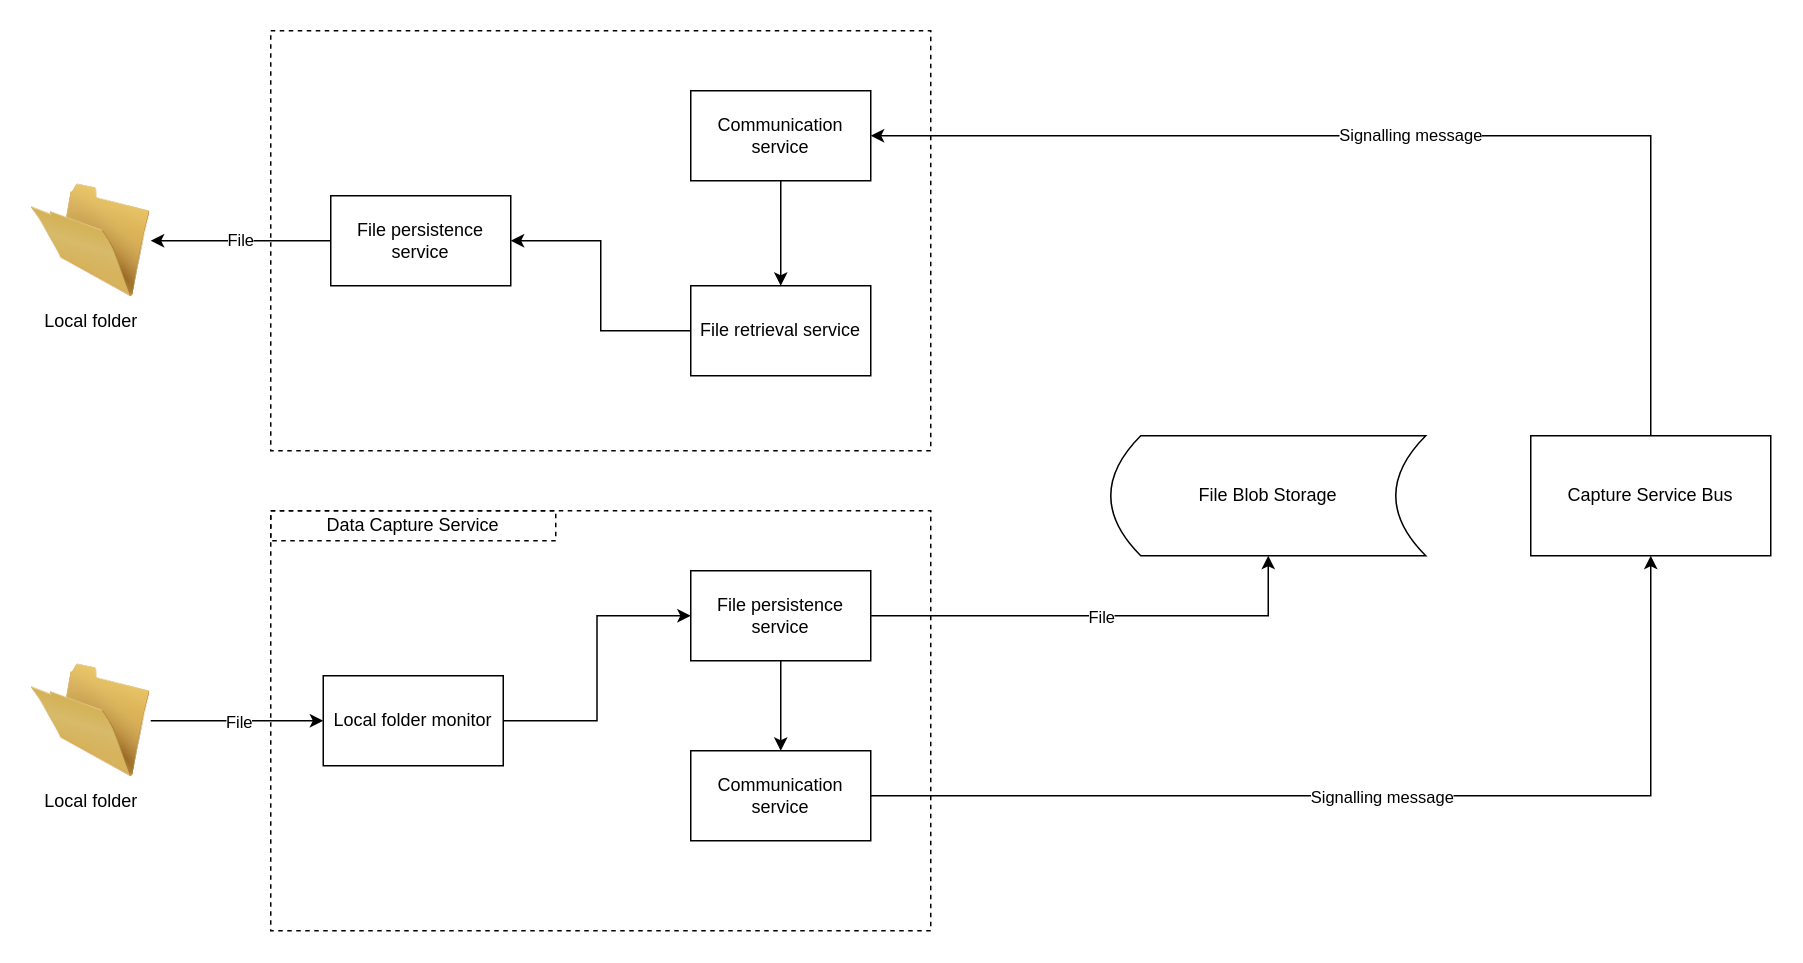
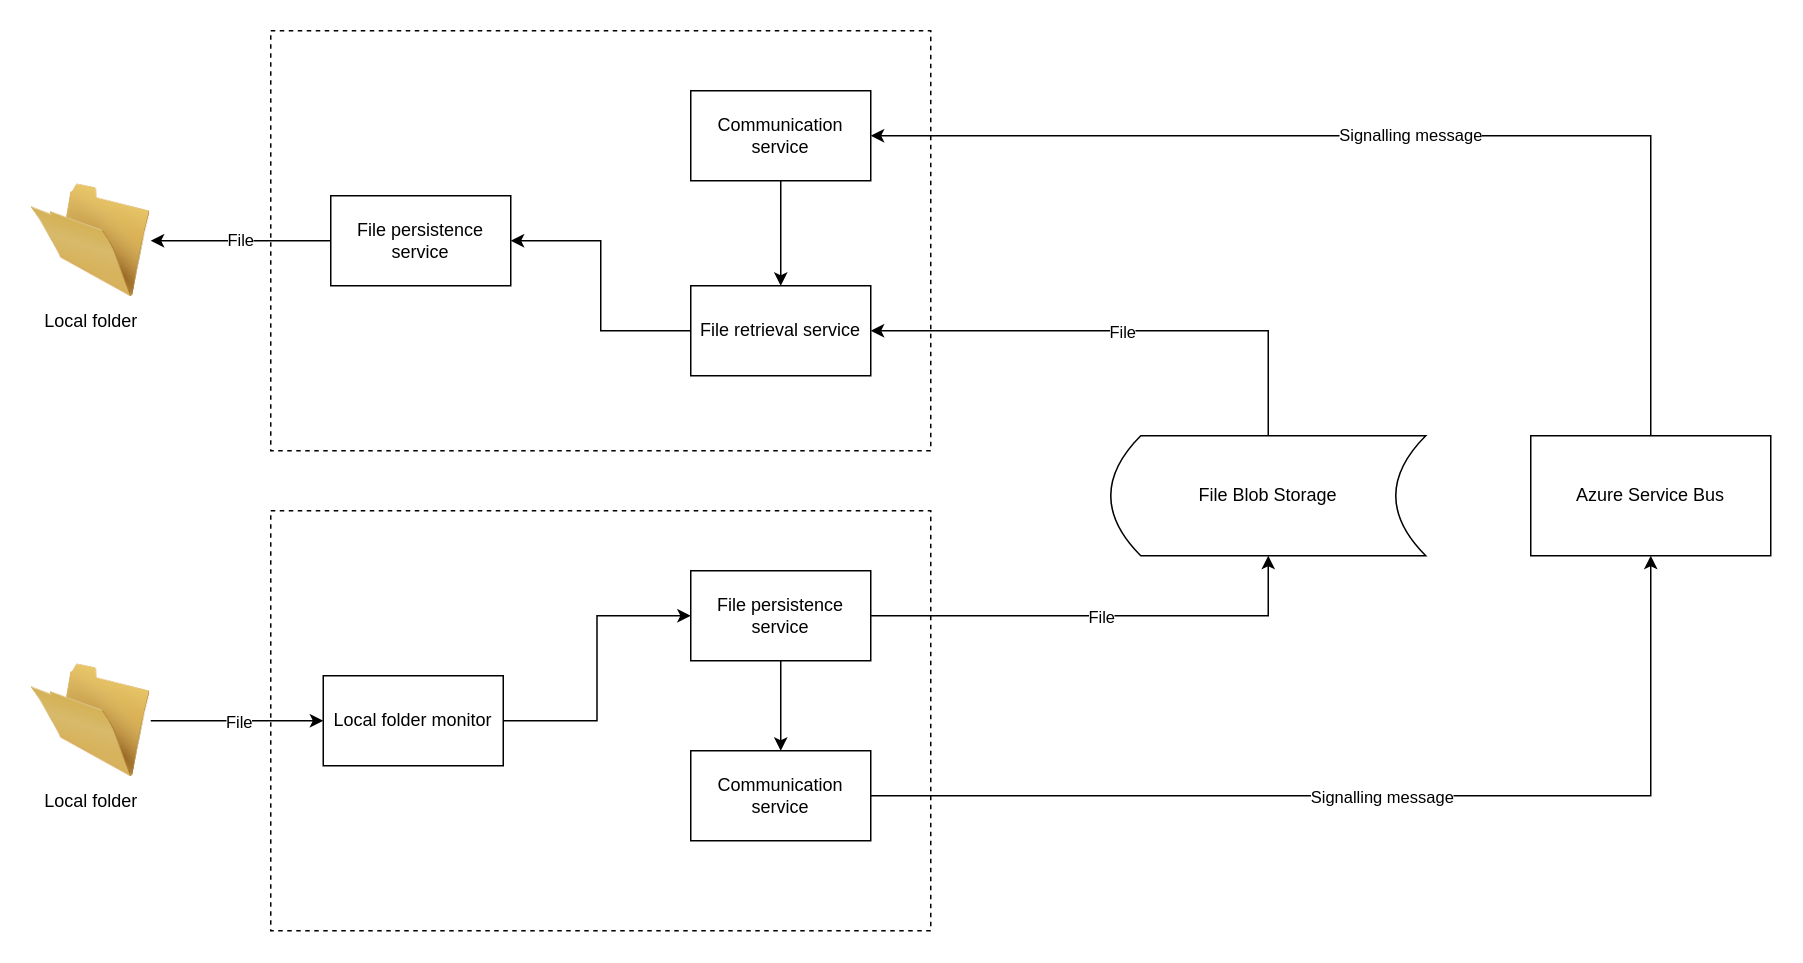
+ <mxCell id="9" value="" style="endArrow=classic;html=1;rounded=0;edgeStyle=orthogonalEdgeStyle;exitX=0.5;exitY=0;exitDx=0;exitDy=0;entryX=1;entryY=0.5;entryDx=0;entryDy=0;" parent="1" source="7" target="27" edge="1"><mxGeometry relative="1" as="geometry"><mxPoint x="830" y="250" as="sourcePoint" /><mxPoint x="730" y="250" as="targetPoint" /></mxGeometry></mxCell>
+ <mxCell id="10" value="File" style="edgeLabel;resizable=0;html=1;align=center;verticalAlign=middle;fillColor=none;" parent="9" connectable="0" vertex="1"><mxGeometry relative="1" as="geometry" /></mxCell>
- <mxCell id="6" value="Capture Service Bus" style="rounded=0;whiteSpace=wrap;html=1;" parent="1" vertex="1"><mxGeometry x="1020" y="290" width="160" height="80" as="geometry" /></mxCell>
+ <mxCell id="6" value="Azure Service Bus" style="rounded=0;whiteSpace=wrap;html=1;" parent="1" vertex="1"><mxGeometry x="1020" y="290" width="160" height="80" as="geometry" /></mxCell>
- <mxCell id="5" value="Data Capture Service" style="rounded=0;whiteSpace=wrap;html=1;dashed=1;fillColor=none;" parent="1" vertex="1"><mxGeometry x="180" y="340" width="190" height="20" as="geometry" /></mxCell>
